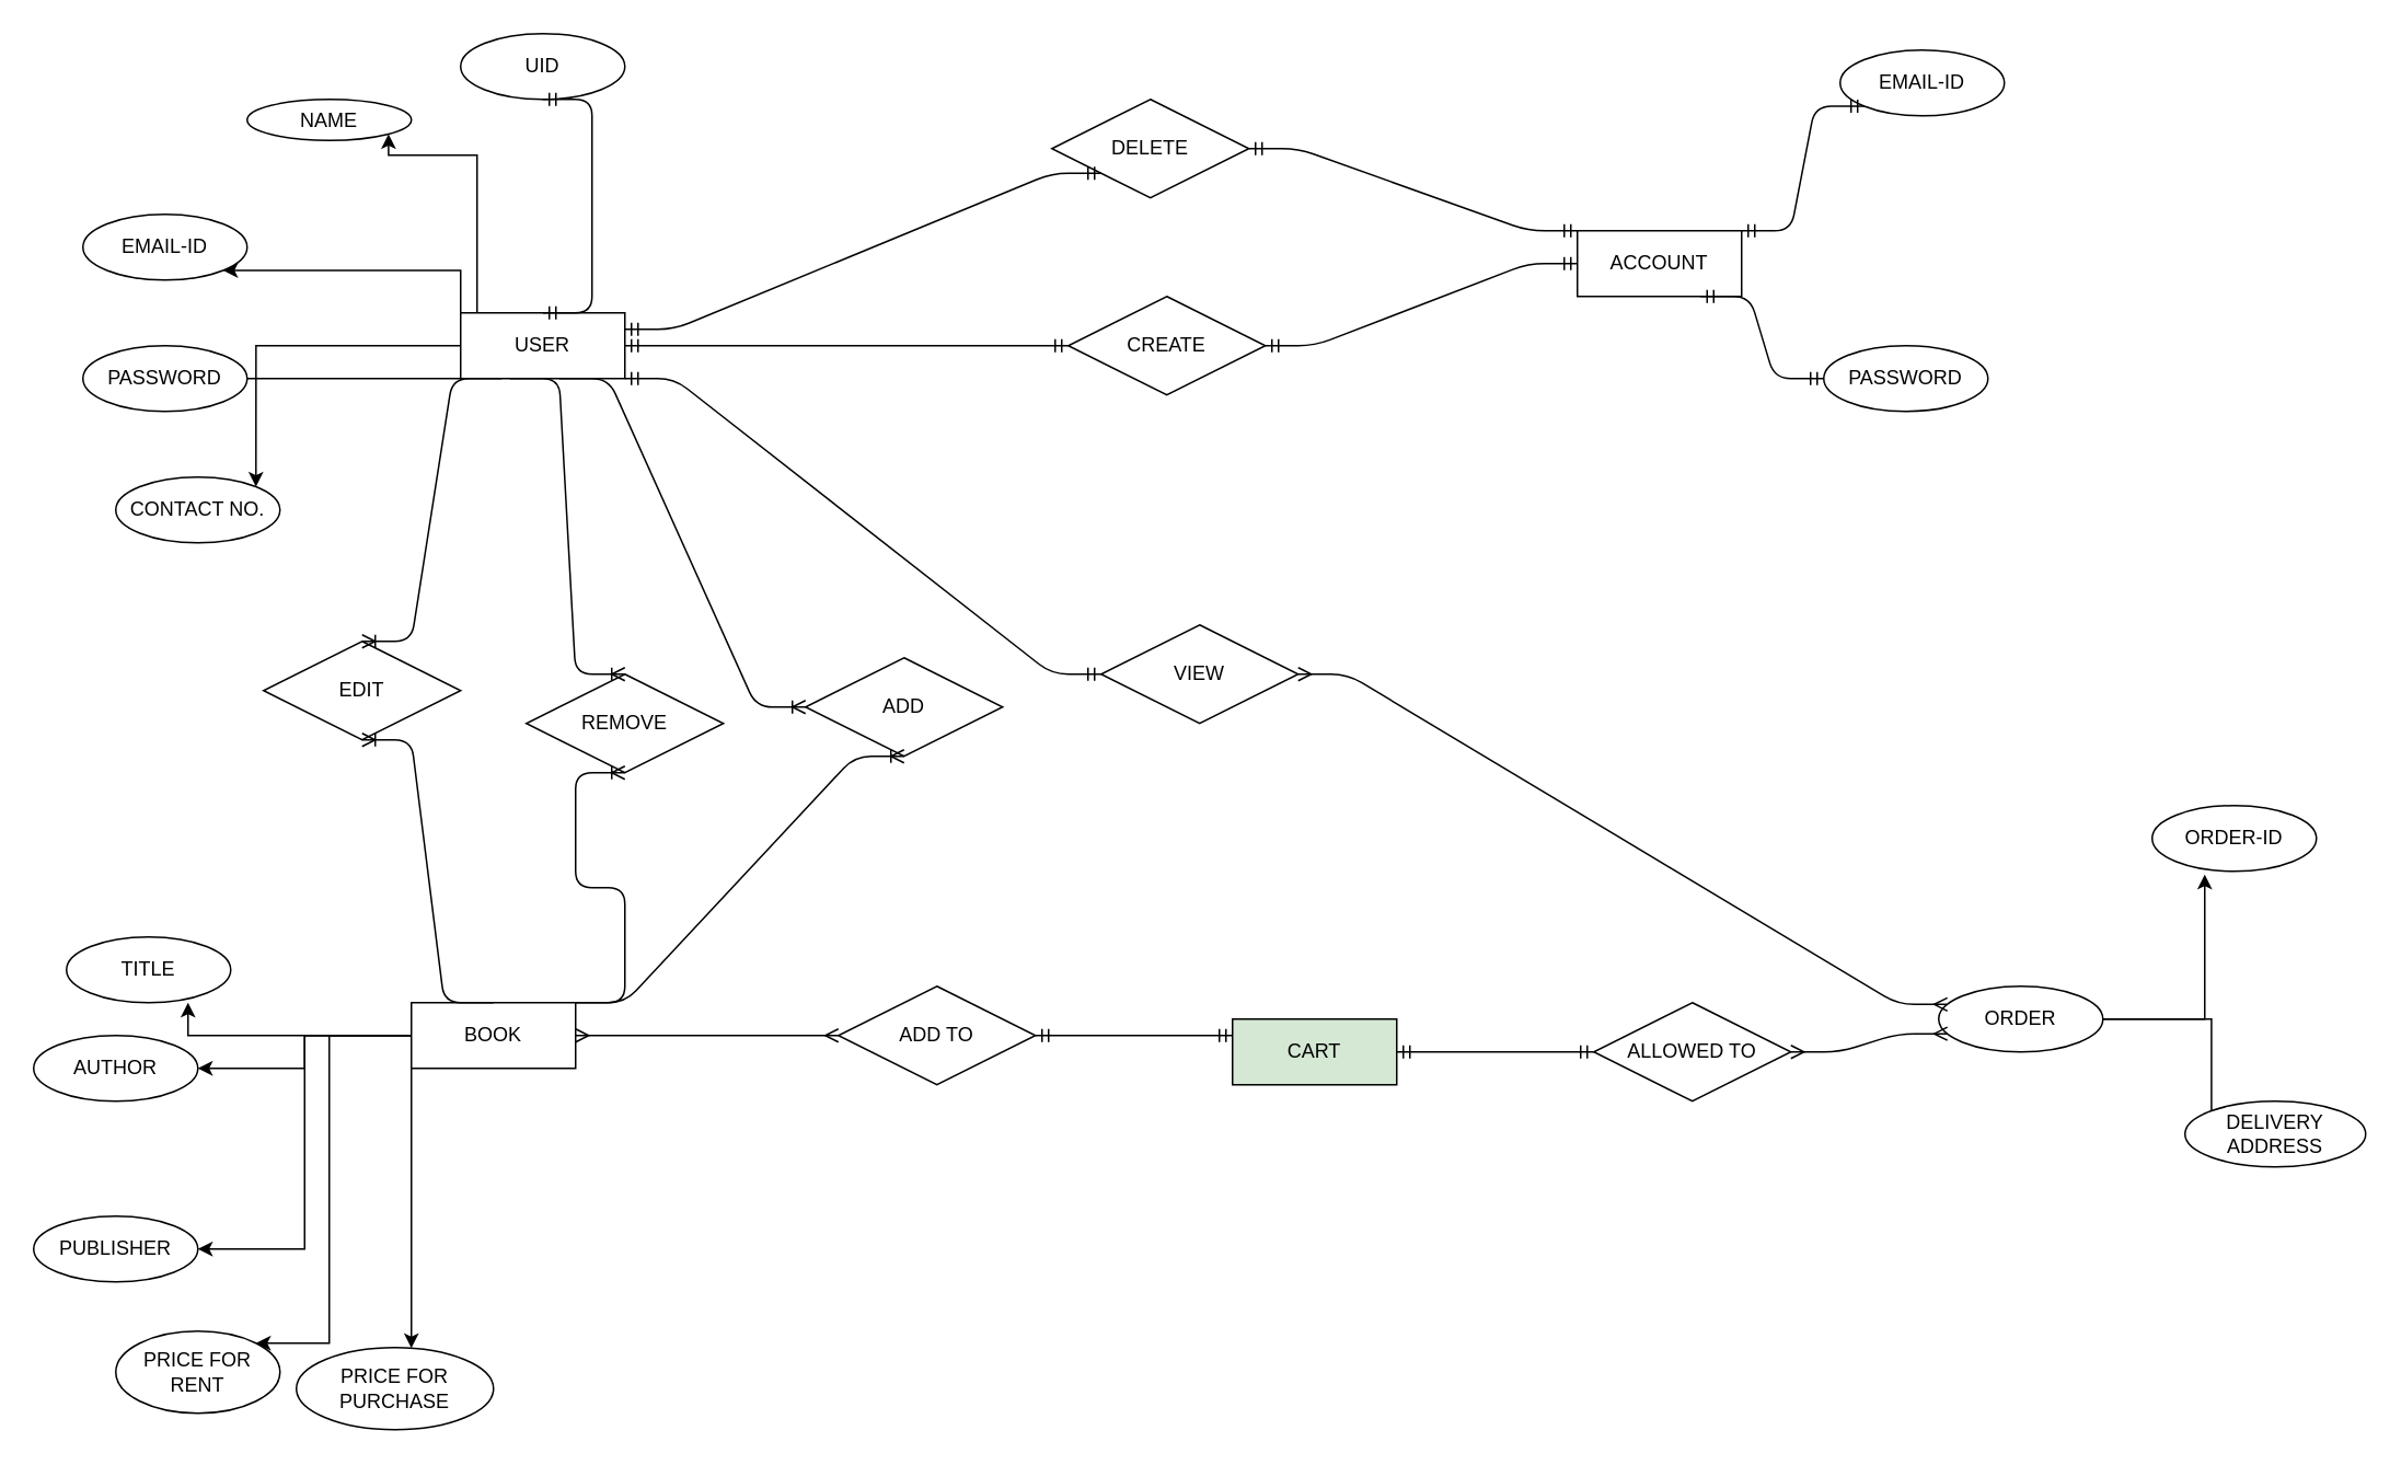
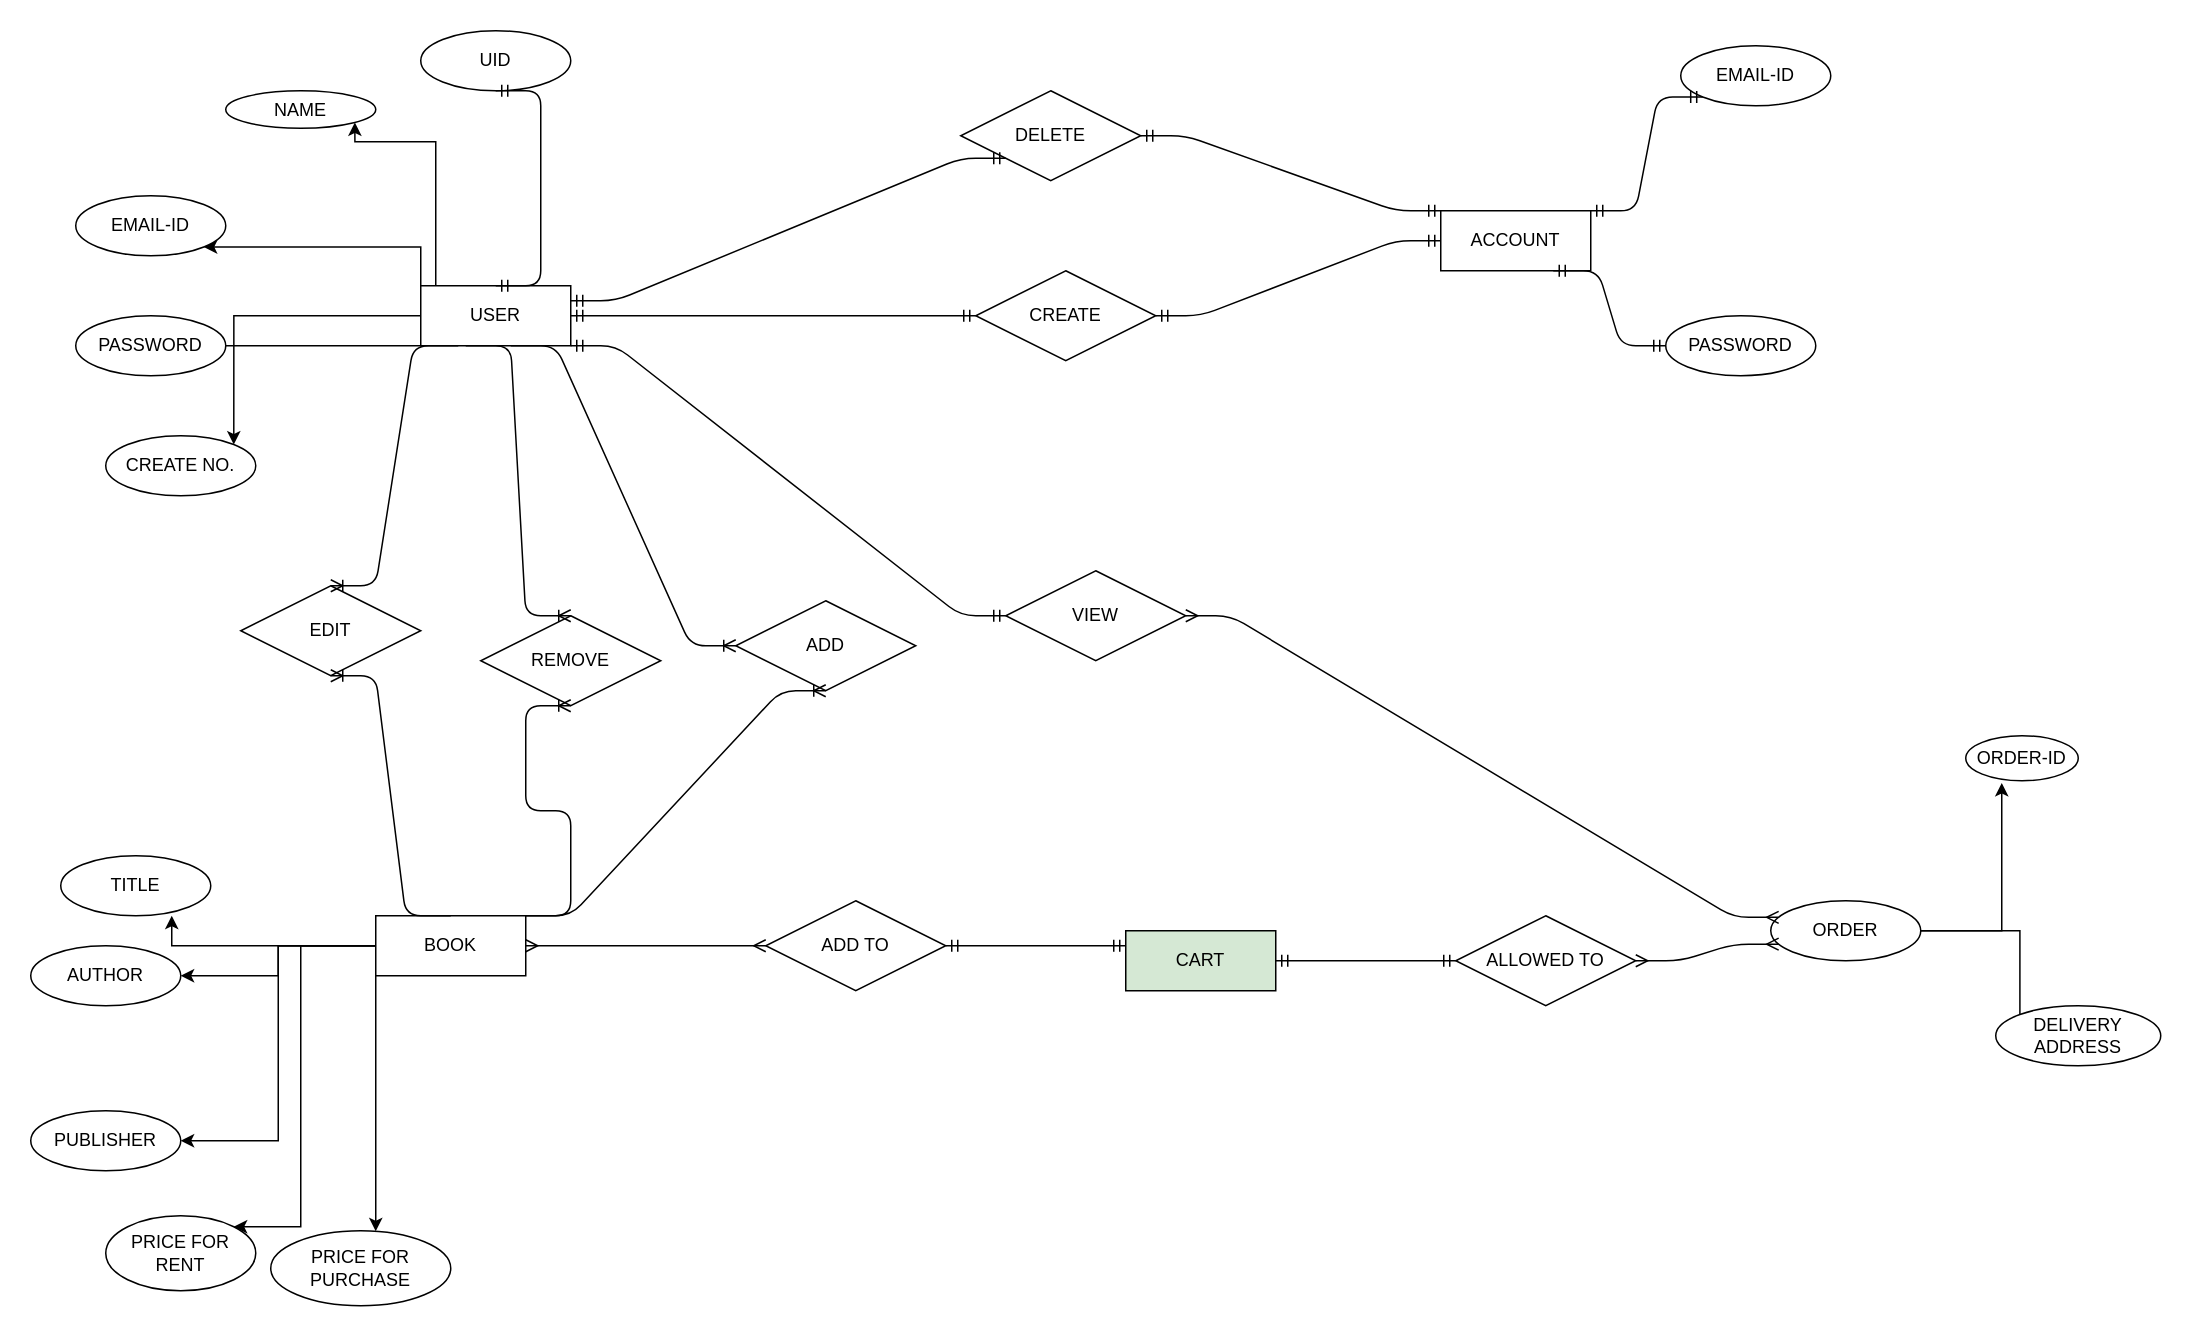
- <mxCell id="20" value="CONTACT NO.&lt;br&gt;" style="ellipse;whiteSpace=wrap;html=1;align=center;" parent="1" vertex="1"><mxGeometry x="70" y="290" width="100" height="40" as="geometry" /></mxCell>
+ <mxCell id="20" value="CREATE NO.&lt;br&gt;" style="ellipse;whiteSpace=wrap;html=1;align=center;" parent="1" vertex="1"><mxGeometry x="70" y="290" width="100" height="40" as="geometry" /></mxCell>
- <mxCell id="38" value="ORDER-ID" style="ellipse;whiteSpace=wrap;html=1;align=center;" parent="1" vertex="1"><mxGeometry x="1310" y="490" width="100" height="40" as="geometry" /></mxCell>
+ <mxCell id="38" value="ORDER-ID" style="ellipse;whiteSpace=wrap;html=1;align=center;" parent="1" vertex="1"><mxGeometry x="1310" y="490" width="75" height="30" as="geometry" /></mxCell>
